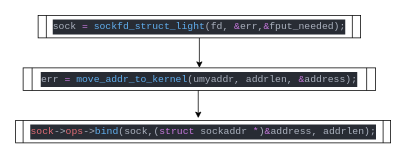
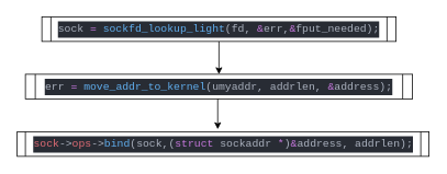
- <mxCell id="3" value="&lt;div style=&quot;color: rgb(171 , 178 , 191) ; background-color: rgb(40 , 44 , 52) ; font-family: &amp;#34;monaco&amp;#34; , &amp;#34;menlo&amp;#34; , &amp;#34;monaco&amp;#34; , &amp;#34;courier new&amp;#34; , monospace ; font-size: 13px ; line-height: 20px&quot;&gt;sock &lt;span style=&quot;color: #c678dd&quot;&gt;=&lt;/span&gt; &lt;span style=&quot;color: #61afef&quot;&gt;sockfd_struct_light&lt;/span&gt;(fd, &lt;span style=&quot;color: #c678dd&quot;&gt;&amp;amp;&lt;/span&gt;err,&lt;span style=&quot;color: #c678dd&quot;&gt;&amp;amp;&lt;/span&gt;fput_needed);&lt;/div&gt;" style="shape=process;whiteSpace=wrap;html=1;backgroundOutline=1;size=0.025;" vertex="1" parent="1"><mxGeometry x="50" y="20" width="430" height="30" as="geometry" /></mxCell>
+ <mxCell id="3" value="&lt;div style=&quot;color: rgb(171 , 178 , 191) ; background-color: rgb(40 , 44 , 52) ; font-family: &amp;#34;monaco&amp;#34; , &amp;#34;menlo&amp;#34; , &amp;#34;monaco&amp;#34; , &amp;#34;courier new&amp;#34; , monospace ; font-size: 13px ; line-height: 20px&quot;&gt;sock &lt;span style=&quot;color: #c678dd&quot;&gt;=&lt;/span&gt; &lt;span style=&quot;color: #61afef&quot;&gt;sockfd_lookup_light&lt;/span&gt;(fd, &lt;span style=&quot;color: #c678dd&quot;&gt;&amp;amp;&lt;/span&gt;err,&lt;span style=&quot;color: #c678dd&quot;&gt;&amp;amp;&lt;/span&gt;fput_needed);&lt;/div&gt;" style="shape=process;whiteSpace=wrap;html=1;backgroundOutline=1;size=0.025;" vertex="1" parent="1"><mxGeometry x="50" y="20" width="430" height="30" as="geometry" /></mxCell>
